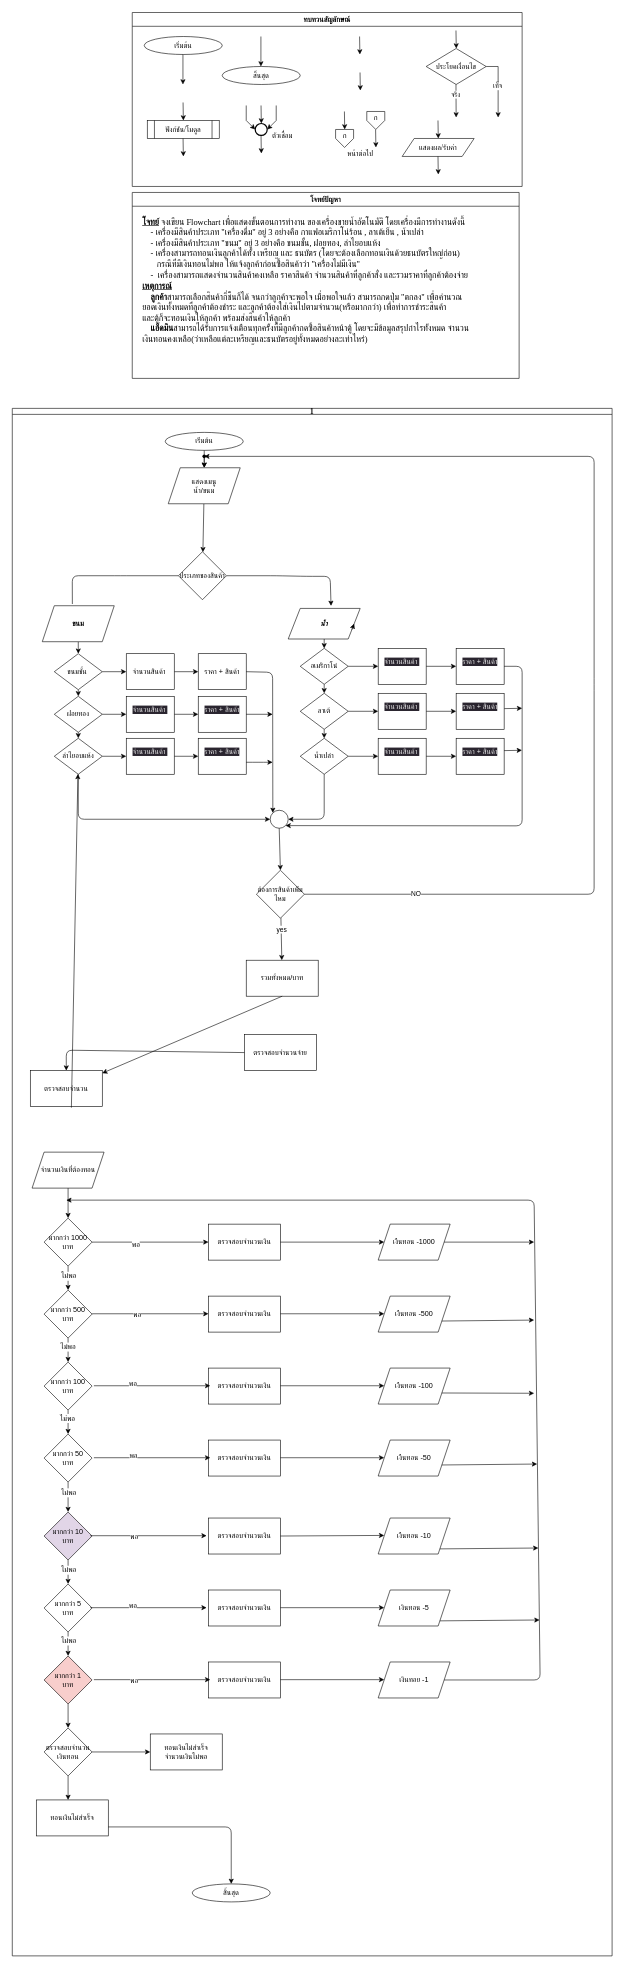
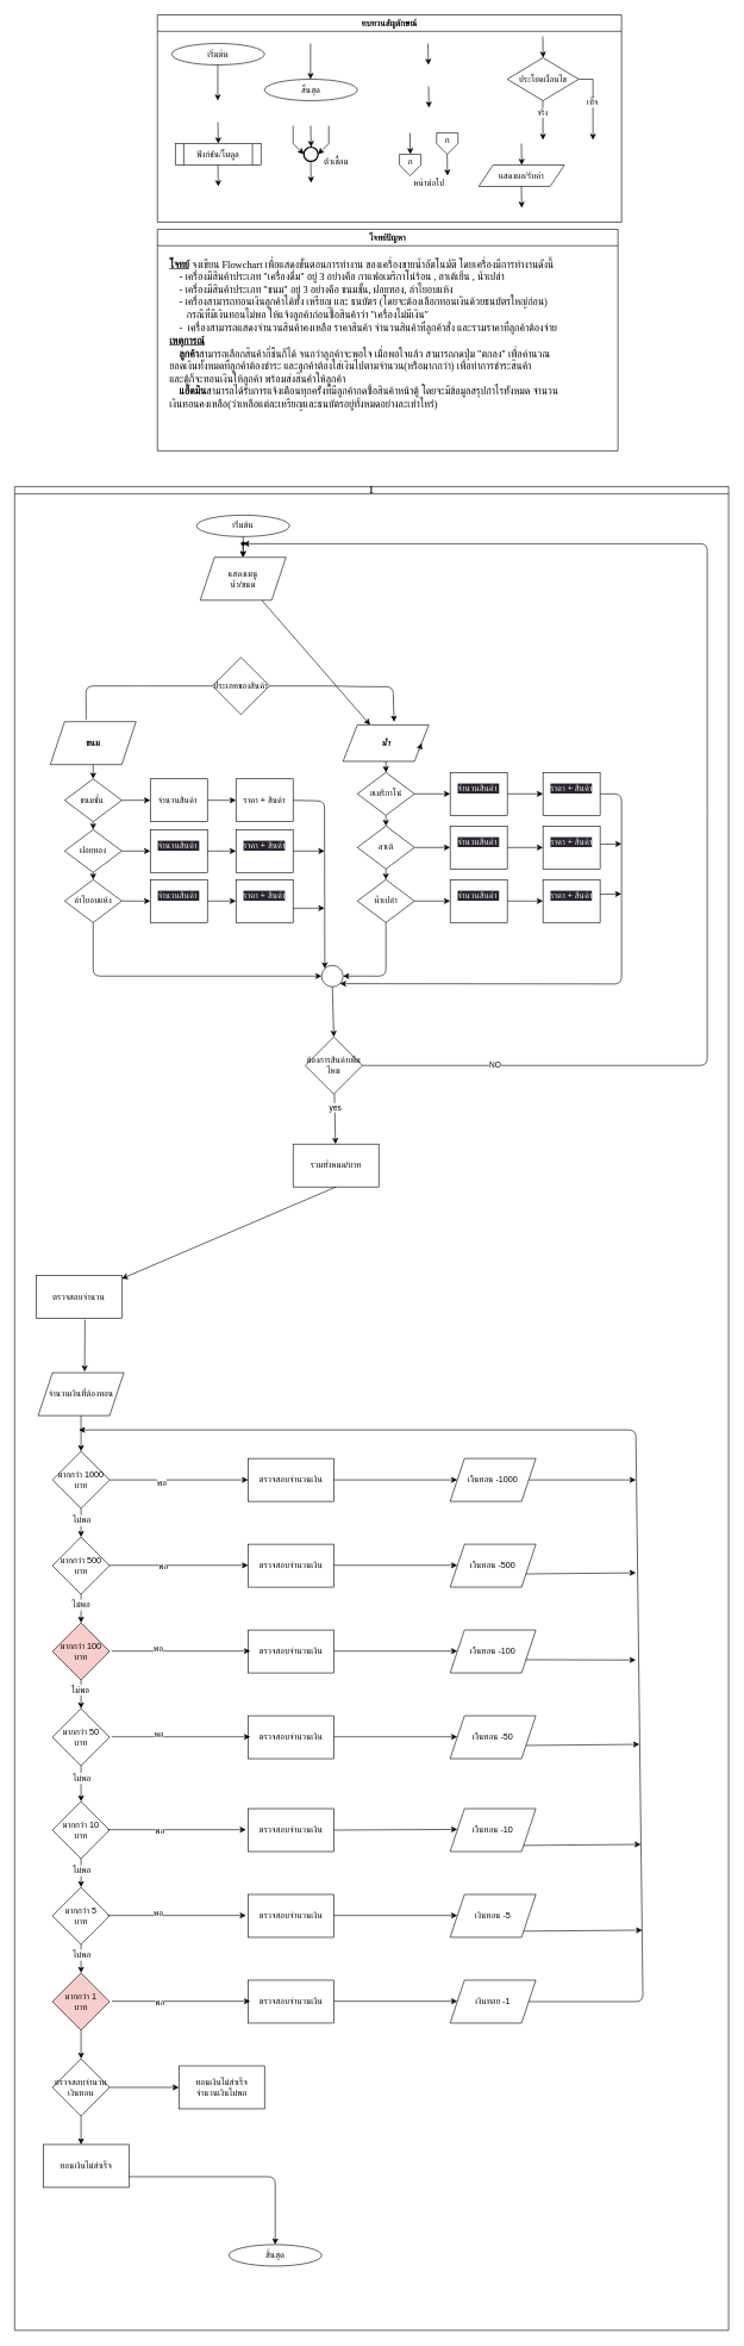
- <mxCell id="36" value="" style="edgeStyle=none;html=1;" parent="34" source="37" target="41" edge="1"><mxGeometry relative="1" as="geometry" /></mxCell>
+ <mxCell id="36" value="" style="edgeStyle=none;html=1;" parent="34" source="37" target="45" edge="1"><mxGeometry relative="1" as="geometry" /></mxCell>
- <mxCell id="99" value="" style="endArrow=classic;html=1;exitX=0.571;exitY=1.031;exitDx=0;exitDy=0;exitPerimeter=0;" edge="1" parent="34" source="97" target="54"><mxGeometry width="50" height="50" relative="1" as="geometry"><mxPoint x="210" y="1300" as="sourcePoint" /><mxPoint x="260" y="1250" as="targetPoint" /></mxGeometry></mxCell>
+ <mxCell id="99" value="" style="endArrow=classic;html=1;entryX=0.542;entryY=-0.025;entryDx=0;entryDy=0;entryPerimeter=0;exitX=0.571;exitY=1.031;exitDx=0;exitDy=0;exitPerimeter=0;" edge="1" parent="34" source="97" target="98"><mxGeometry width="50" height="50" relative="1" as="geometry"><mxPoint x="210" y="1300" as="sourcePoint" /><mxPoint x="260" y="1250" as="targetPoint" /></mxGeometry></mxCell>
- <mxCell id="122" value="" style="endArrow=classic;html=1;fontSize=12;entryX=0.5;entryY=0;entryDx=0;entryDy=0;exitX=0;exitY=0.5;exitDx=0;exitDy=0;" edge="1" parent="34" source="105" target="97"><mxGeometry width="50" height="50" relative="1" as="geometry"><mxPoint x="490" y="1280" as="sourcePoint" /><mxPoint x="540" y="1230" as="targetPoint" /><Array as="points"><mxPoint x="90" y="1070" /></Array></mxGeometry></mxCell>
- <mxCell id="105" value="ตรวจสอบจำนวนจ่าย" style="rounded=0;whiteSpace=wrap;html=1;" vertex="1" parent="34"><mxGeometry x="387" y="1044" width="120" height="60" as="geometry" /></mxCell>
- <mxCell id="107" value="มากกว่า 100&lt;br&gt;บาท" style="rhombus;whiteSpace=wrap;html=1;fontSize=12;" vertex="1" parent="34"><mxGeometry x="53" y="1590" width="80" height="80" as="geometry" /></mxCell>
+ <mxCell id="107" value="มากกว่า 100&lt;br&gt;บาท" style="rhombus;whiteSpace=wrap;html=1;fontSize=12;fillColor=#f8cecc;" vertex="1" parent="34"><mxGeometry x="53" y="1590" width="80" height="80" as="geometry" /></mxCell>
- <mxCell id="113" value="มากกว่า 10&lt;br&gt;บาท" style="rhombus;whiteSpace=wrap;html=1;fontSize=12;fillColor=#e1d5e7;" vertex="1" parent="34"><mxGeometry x="53" y="1840" width="80" height="80" as="geometry" /></mxCell>
+ <mxCell id="113" value="มากกว่า 10&lt;br&gt;บาท" style="rhombus;whiteSpace=wrap;html=1;fontSize=12;" vertex="1" parent="34"><mxGeometry x="53" y="1840" width="80" height="80" as="geometry" /></mxCell>
